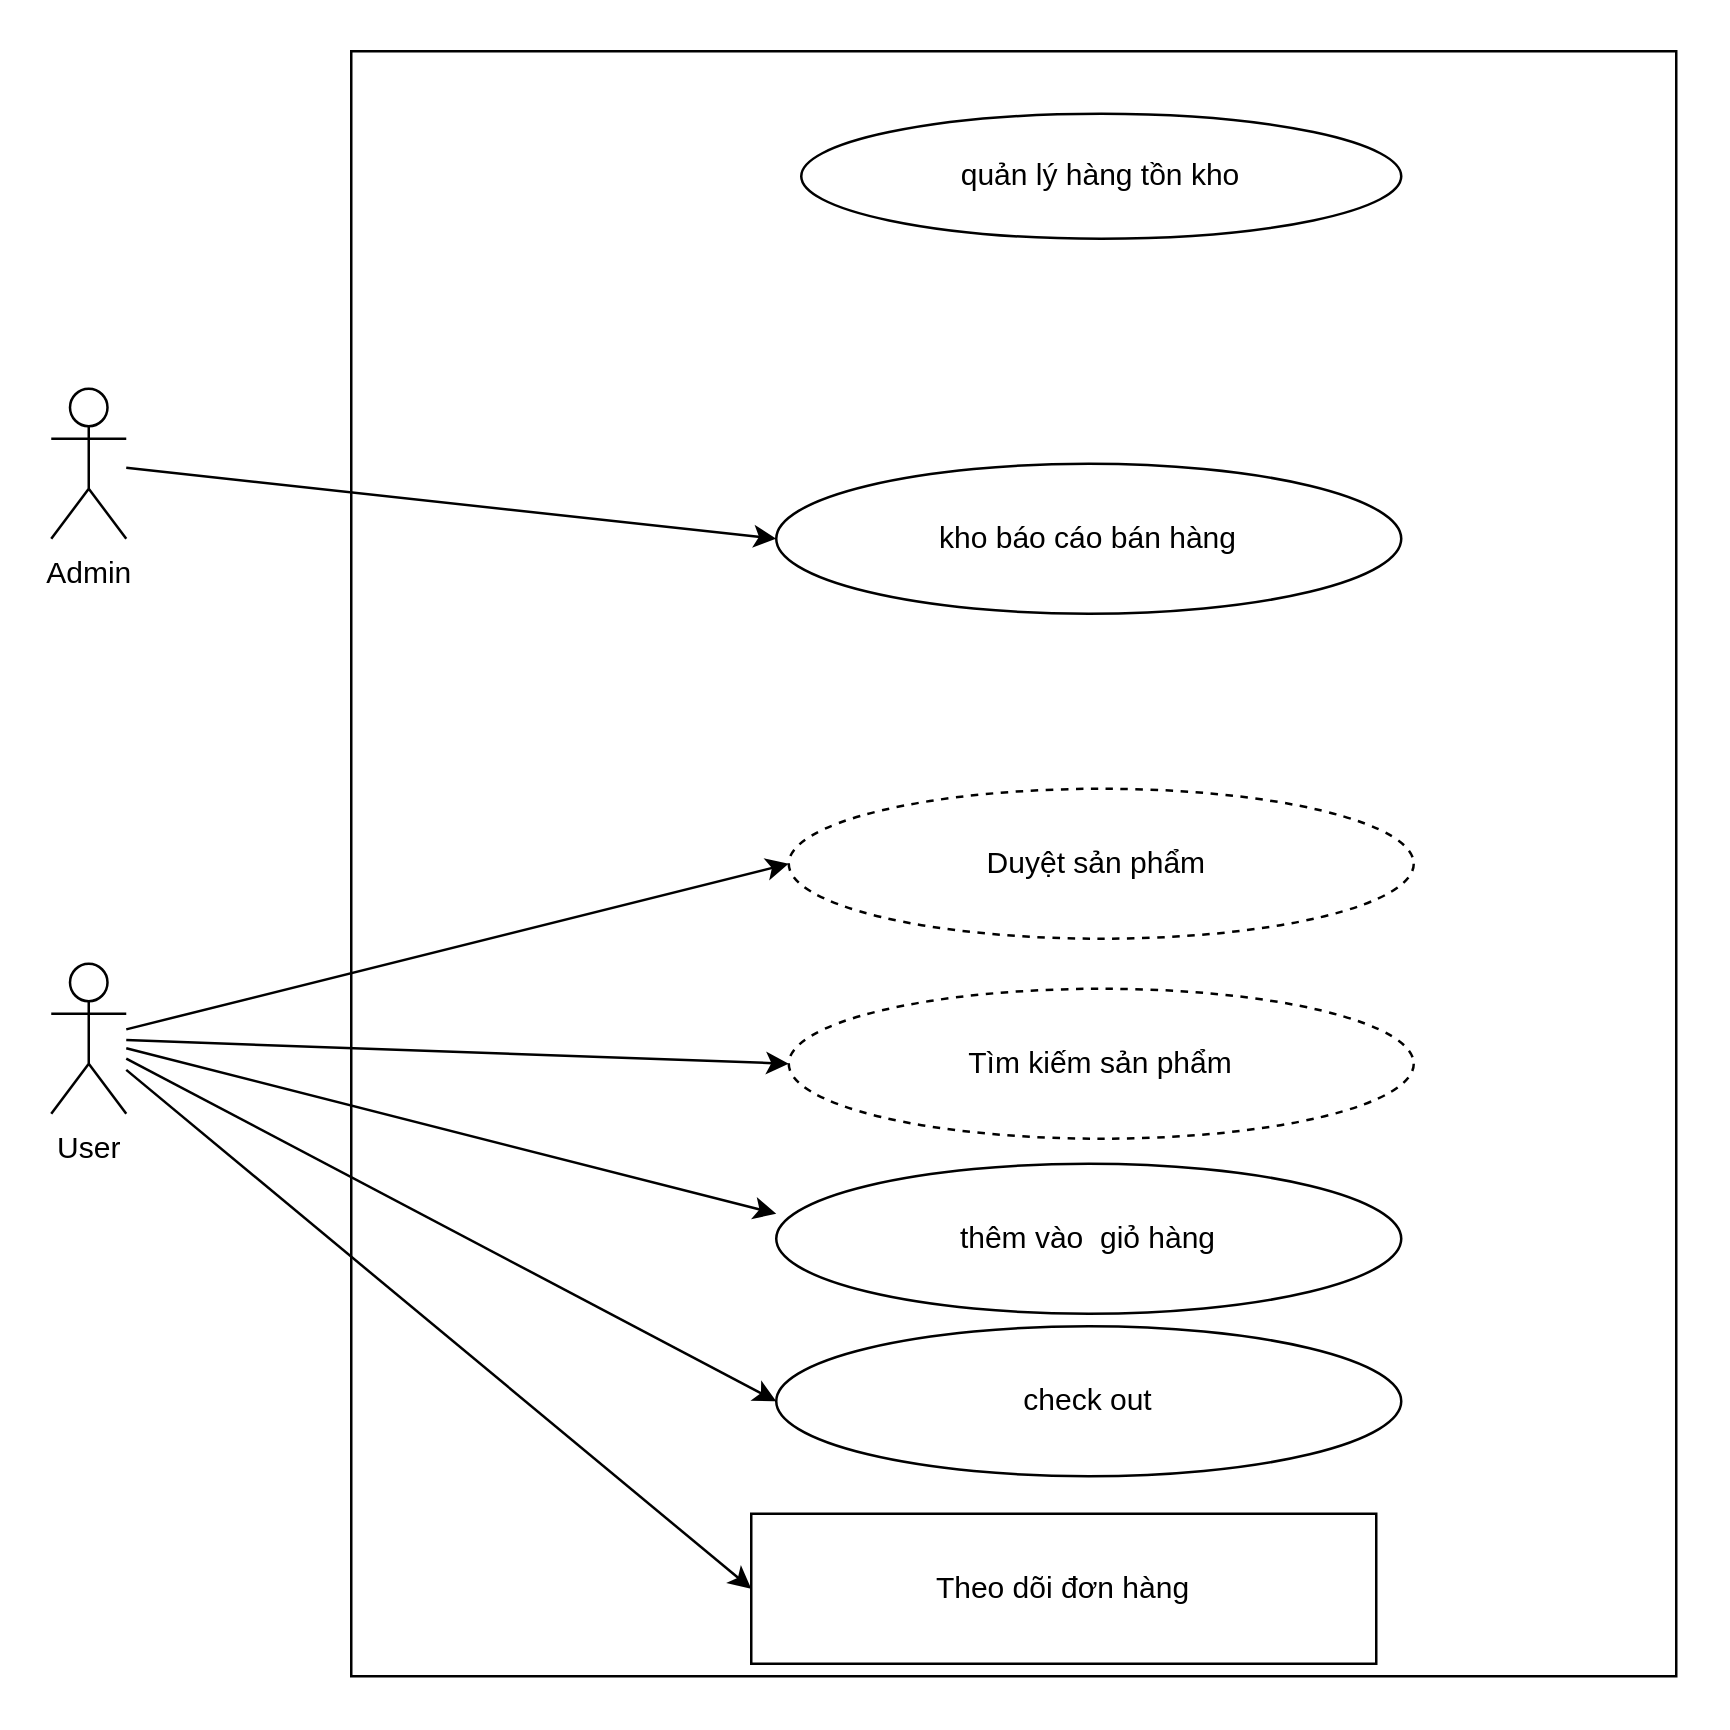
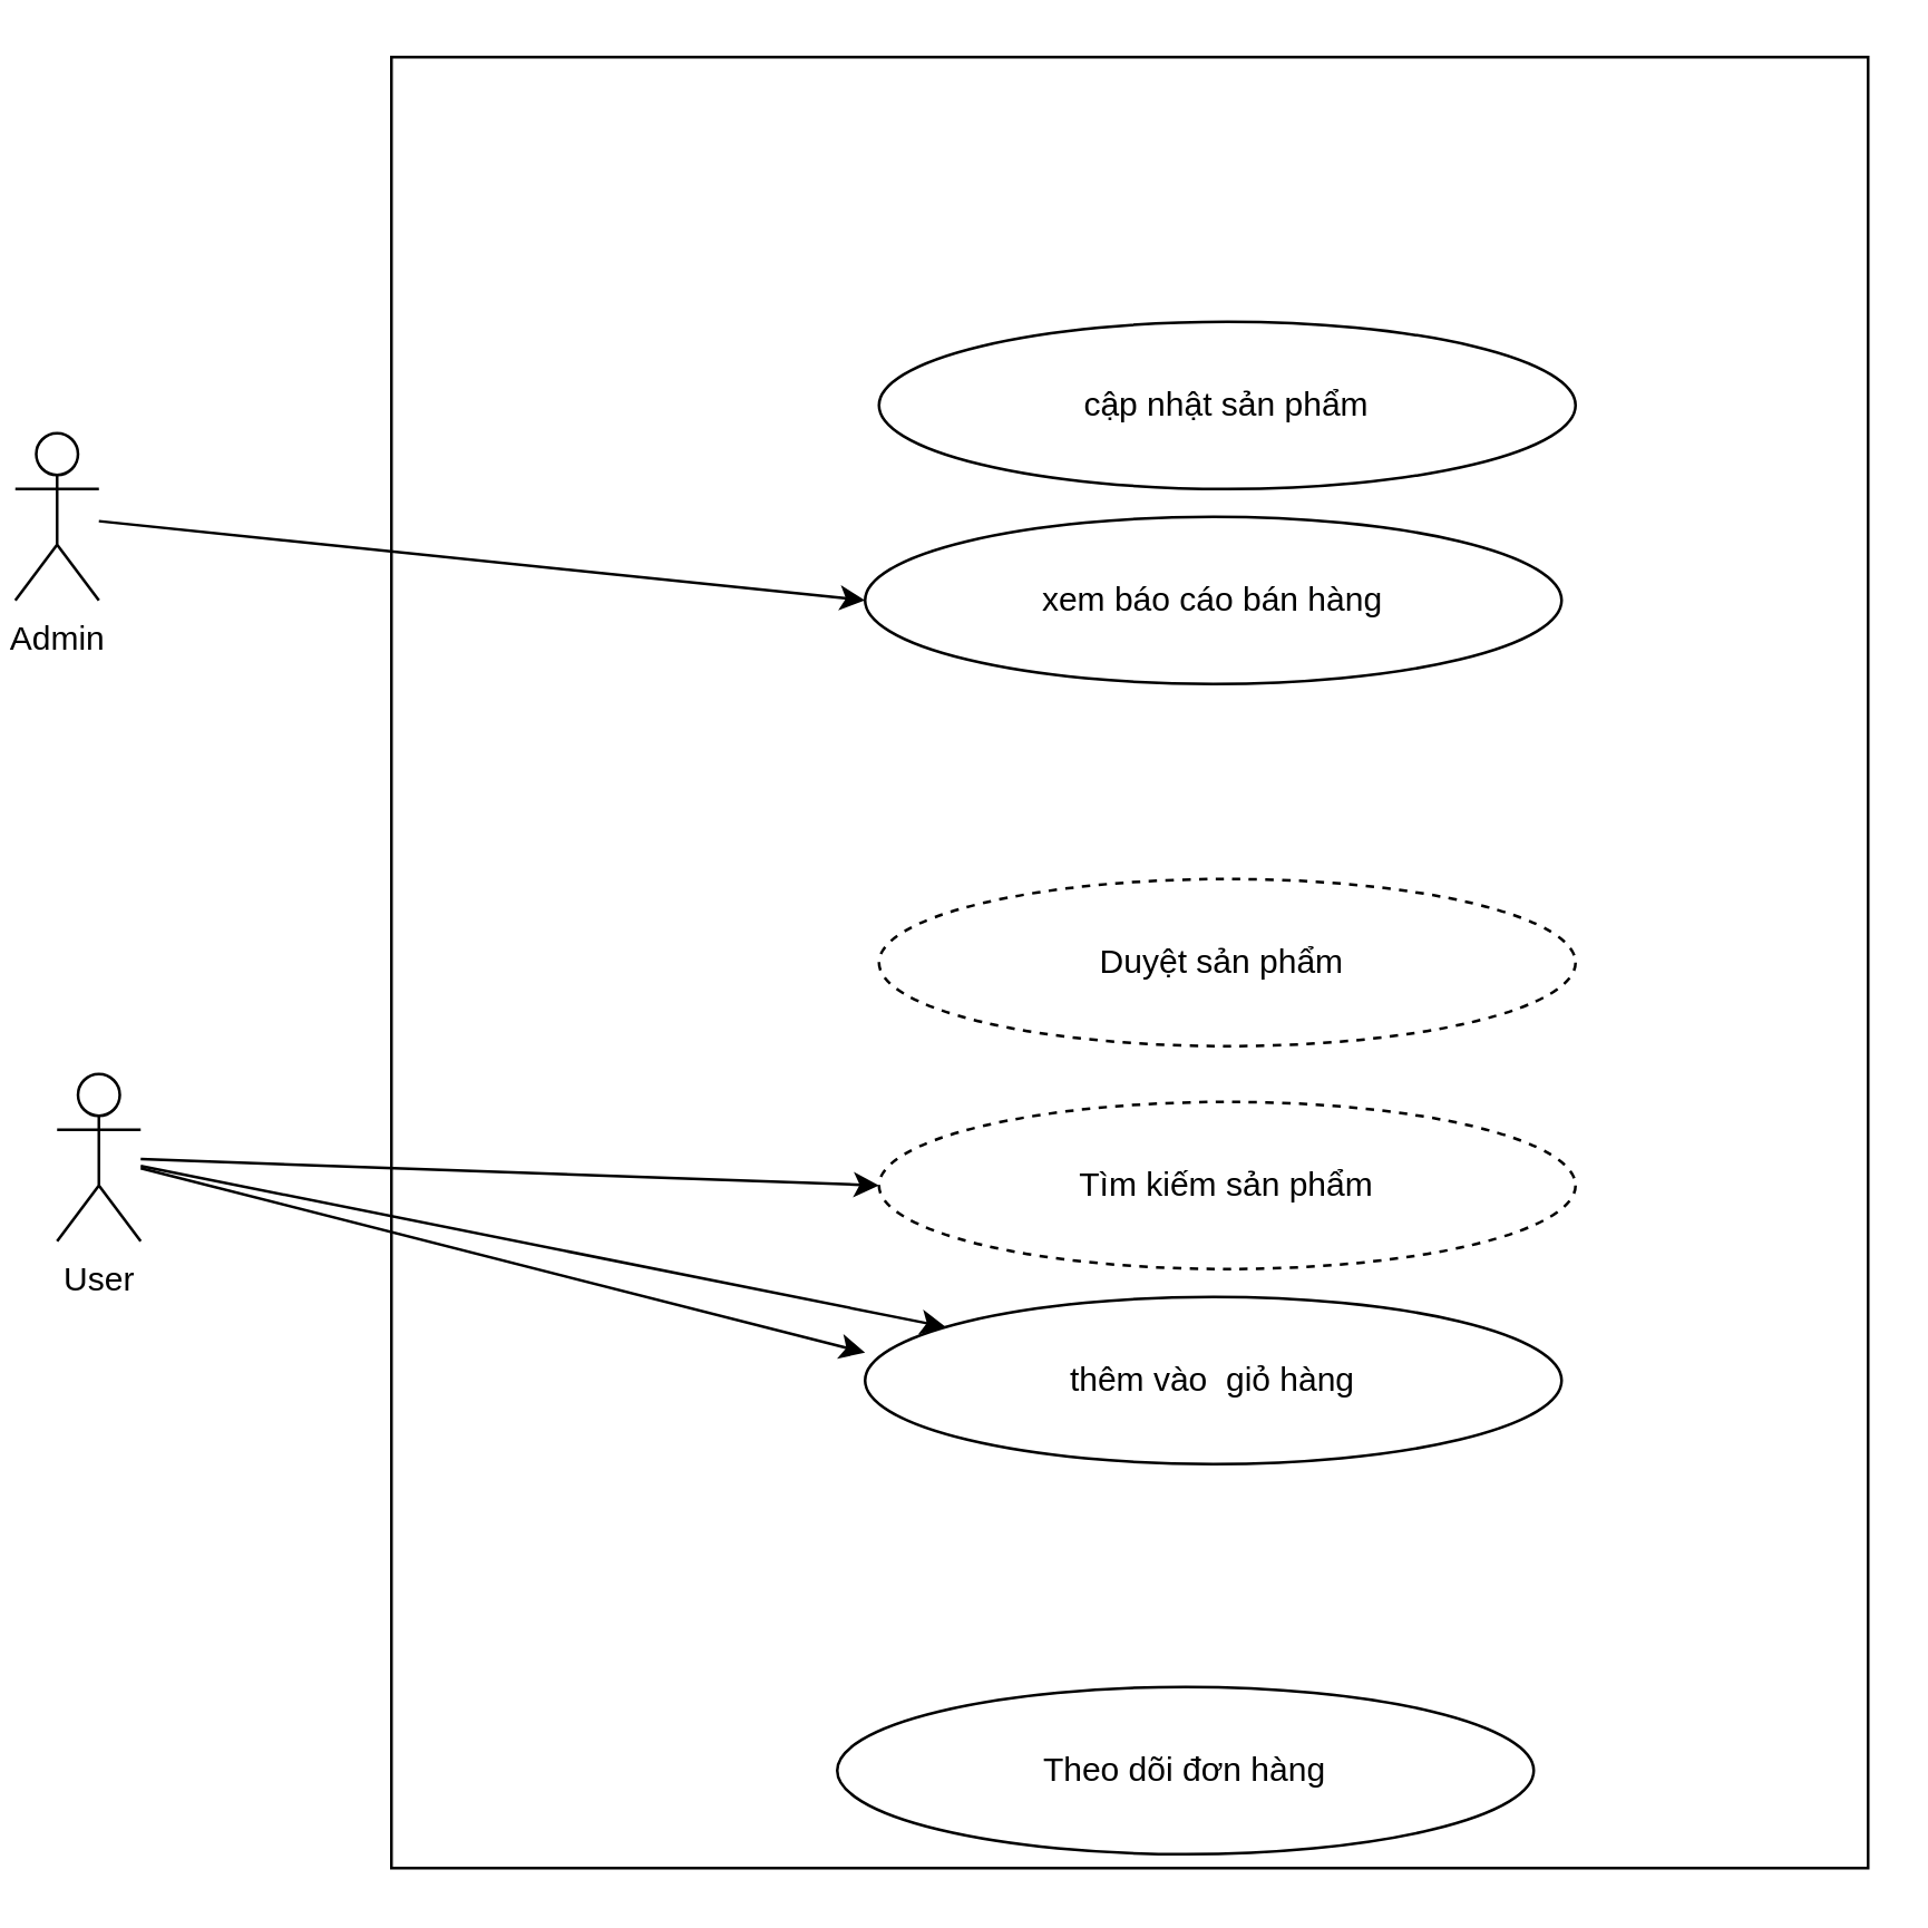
- <mxCell id="4" value="quản lý hàng tồn kho" style="ellipse;whiteSpace=wrap;html=1;rounded=0;strokeColor=default;align=center;verticalAlign=middle;fontFamily=Helvetica;fontSize=12;fontColor=default;fillColor=default;" vertex="1" parent="1"><mxGeometry x="320" y="45" width="240" height="50" as="geometry" /></mxCell>
+ <mxCell id="3" value="cập nhật sản phẩm" style="ellipse;whiteSpace=wrap;html=1;rounded=0;strokeColor=default;align=center;verticalAlign=middle;fontFamily=Helvetica;fontSize=12;fontColor=default;fillColor=default;" vertex="1" parent="1"><mxGeometry x="315" y="115" width="250" height="60" as="geometry" /></mxCell>
- <mxCell id="2" value="Admin" style="shape=umlActor;verticalLabelPosition=bottom;verticalAlign=top;html=1;outlineConnect=0;rounded=0;strokeColor=default;align=center;fontFamily=Helvetica;fontSize=12;fontColor=default;fillColor=default;" vertex="1" parent="1"><mxGeometry x="20" y="155" width="30" height="60" as="geometry" /></mxCell>
+ <mxCell id="2" value="Admin" style="shape=umlActor;verticalLabelPosition=bottom;verticalAlign=top;html=1;outlineConnect=0;rounded=0;strokeColor=default;align=center;fontFamily=Helvetica;fontSize=12;fontColor=default;fillColor=default;" vertex="1" parent="1"><mxGeometry x="5" y="155" width="30" height="60" as="geometry" /></mxCell>
- <mxCell id="5" value="kho báo cáo bán hàng" style="ellipse;whiteSpace=wrap;html=1;rounded=0;strokeColor=default;align=center;verticalAlign=middle;fontFamily=Helvetica;fontSize=12;fontColor=default;fillColor=default;" vertex="1" parent="1"><mxGeometry x="310" y="185" width="250" height="60" as="geometry" /></mxCell>
+ <mxCell id="5" value="xem báo cáo bán hàng" style="ellipse;whiteSpace=wrap;html=1;rounded=0;strokeColor=default;align=center;verticalAlign=middle;fontFamily=Helvetica;fontSize=12;fontColor=default;fillColor=default;" vertex="1" parent="1"><mxGeometry x="310" y="185" width="250" height="60" as="geometry" /></mxCell>
- <mxCell id="17" value="" style="endArrow=classic;html=1;rounded=0;fontFamily=Helvetica;fontSize=12;fontColor=default;entryX=0;entryY=0.5;entryDx=0;entryDy=0;" edge="1" parent="1" source="12" target="8"><mxGeometry width="50" height="50" relative="1" as="geometry"><mxPoint x="260" y="535" as="sourcePoint" /><mxPoint x="310" y="485" as="targetPoint" /></mxGeometry></mxCell>
- <mxCell id="14" value="" style="endArrow=classic;html=1;rounded=0;fontFamily=Helvetica;fontSize=12;fontColor=default;entryX=0;entryY=0.5;entryDx=0;entryDy=0;" edge="1" parent="1" source="12" target="6"><mxGeometry width="50" height="50" relative="1" as="geometry"><mxPoint x="260" y="535" as="sourcePoint" /><mxPoint x="310" y="485" as="targetPoint" /></mxGeometry></mxCell>
- <mxCell id="15" value="" style="endArrow=classic;html=1;rounded=0;fontFamily=Helvetica;fontSize=12;fontColor=default;entryX=0;entryY=0.5;entryDx=0;entryDy=0;" edge="1" parent="1" source="12" target="10"><mxGeometry width="50" height="50" relative="1" as="geometry"><mxPoint x="260" y="535" as="sourcePoint" /><mxPoint x="310" y="485" as="targetPoint" /></mxGeometry></mxCell>
+ <mxCell id="15" value="" style="endArrow=classic;html=1;rounded=0;fontFamily=Helvetica;fontSize=12;fontColor=default;" edge="1" parent="1" source="12" target="7"><mxGeometry width="50" height="50" relative="1" as="geometry"><mxPoint x="260" y="535" as="sourcePoint" /><mxPoint x="310" y="485" as="targetPoint" /></mxGeometry></mxCell>
- <mxCell id="6" value="check out" style="ellipse;whiteSpace=wrap;html=1;rounded=0;strokeColor=default;align=center;verticalAlign=middle;fontFamily=Helvetica;fontSize=12;fontColor=default;fillColor=default;" vertex="1" parent="1"><mxGeometry x="310" y="530" width="250" height="60" as="geometry" /></mxCell>
- <mxCell id="10" value="Theo dõi đơn hàng" style="whiteSpace=wrap;html=1;strokeColor=default;align=center;verticalAlign=middle;fontFamily=Helvetica;fontSize=12;fontColor=default;fillColor=default;rounded=0;" vertex="1" parent="1"><mxGeometry x="300" y="605" width="250" height="60" as="geometry" /></mxCell>
+ <mxCell id="10" value="Theo dõi đơn hàng" style="ellipse;whiteSpace=wrap;html=1;rounded=0;strokeColor=default;align=center;verticalAlign=middle;fontFamily=Helvetica;fontSize=12;fontColor=default;fillColor=default;" vertex="1" parent="1"><mxGeometry x="300" y="605" width="250" height="60" as="geometry" /></mxCell>
